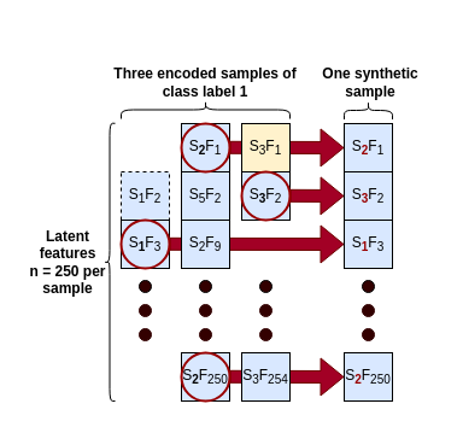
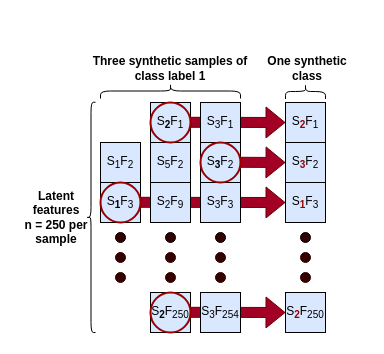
- <mxCell id="14" value="&lt;font size=&quot;1&quot; style=&quot;&quot;&gt;&lt;b style=&quot;font-size: 12px;&quot;&gt;Three encoded samples of&lt;br&gt;class label 1&lt;/b&gt;&lt;/font&gt;" style="text;html=1;strokeColor=none;fillColor=none;align=center;verticalAlign=middle;whiteSpace=wrap;rounded=0;" parent="1" vertex="1"><mxGeometry x="88" y="49" width="164" height="38" as="geometry" /></mxCell>
+ <mxCell id="14" value="&lt;font size=&quot;1&quot; style=&quot;&quot;&gt;&lt;b style=&quot;font-size: 12px;&quot;&gt;Three synthetic samples of&lt;br&gt;class label 1&lt;/b&gt;&lt;/font&gt;" style="text;html=1;strokeColor=none;fillColor=none;align=center;verticalAlign=middle;whiteSpace=wrap;rounded=0;" parent="1" vertex="1"><mxGeometry x="88" y="49" width="164" height="38" as="geometry" /></mxCell>
- <mxCell id="17" value="&lt;font size=&quot;1&quot; style=&quot;&quot;&gt;&lt;b style=&quot;font-size: 12px;&quot;&gt;One synthetic sample&lt;/b&gt;&lt;/font&gt;" style="text;html=1;strokeColor=none;fillColor=none;align=center;verticalAlign=middle;whiteSpace=wrap;rounded=0;" parent="1" vertex="1"><mxGeometry x="252" y="55" width="110" height="26" as="geometry" /></mxCell>
+ <mxCell id="17" value="&lt;font size=&quot;1&quot; style=&quot;&quot;&gt;&lt;b style=&quot;font-size: 12px;&quot;&gt;One synthetic class&lt;/b&gt;&lt;/font&gt;" style="text;html=1;strokeColor=none;fillColor=none;align=center;verticalAlign=middle;whiteSpace=wrap;rounded=0;" parent="1" vertex="1"><mxGeometry x="252" y="55" width="110" height="26" as="geometry" /></mxCell>
- <mxCell id="20" value="S&lt;sub style=&quot;border-color: var(--border-color);&quot;&gt;3&lt;/sub&gt;F&lt;sub style=&quot;border-color: var(--border-color);&quot;&gt;&lt;font style=&quot;border-color: var(--border-color);&quot;&gt;1&lt;/font&gt;&lt;/sub&gt;" style="whiteSpace=wrap;html=1;aspect=fixed;fillColor=#fff2cc;" parent="1" vertex="1"><mxGeometry x="200" y="102" width="40" height="40" as="geometry" /></mxCell>
+ <mxCell id="20" value="S&lt;sub style=&quot;border-color: var(--border-color);&quot;&gt;3&lt;/sub&gt;F&lt;sub style=&quot;border-color: var(--border-color);&quot;&gt;&lt;font style=&quot;border-color: var(--border-color);&quot;&gt;1&lt;/font&gt;&lt;/sub&gt;" style="whiteSpace=wrap;html=1;aspect=fixed;fillColor=#D9E8FF;" parent="1" vertex="1"><mxGeometry x="200" y="102" width="40" height="40" as="geometry" /></mxCell>
- <mxCell id="3" value="S&lt;sub style=&quot;border-color: var(--border-color);&quot;&gt;1&lt;/sub&gt;F&lt;sub style=&quot;&quot;&gt;&lt;font style=&quot;font-size: 10px;&quot;&gt;2&lt;/font&gt;&lt;/sub&gt;" style="whiteSpace=wrap;html=1;aspect=fixed;fillColor=#D9E8FF;dashed=1;" parent="1" vertex="1"><mxGeometry x="100" y="142" width="40" height="40" as="geometry" /></mxCell>
+ <mxCell id="3" value="S&lt;sub style=&quot;border-color: var(--border-color);&quot;&gt;1&lt;/sub&gt;F&lt;sub style=&quot;&quot;&gt;&lt;font style=&quot;font-size: 10px;&quot;&gt;2&lt;/font&gt;&lt;/sub&gt;" style="whiteSpace=wrap;html=1;aspect=fixed;fillColor=#D9E8FF;" parent="1" vertex="1"><mxGeometry x="100" y="142" width="40" height="40" as="geometry" /></mxCell>
+ <mxCell id="24" value="S&lt;sub style=&quot;border-color: var(--border-color);&quot;&gt;3&lt;/sub&gt;F&lt;sub style=&quot;border-color: var(--border-color);&quot;&gt;&lt;font style=&quot;border-color: var(--border-color);&quot;&gt;3&lt;/font&gt;&lt;/sub&gt;" style="whiteSpace=wrap;html=1;aspect=fixed;fillColor=#D9E8FF;" parent="1" vertex="1"><mxGeometry x="200" y="182" width="40" height="40" as="geometry" /></mxCell>
